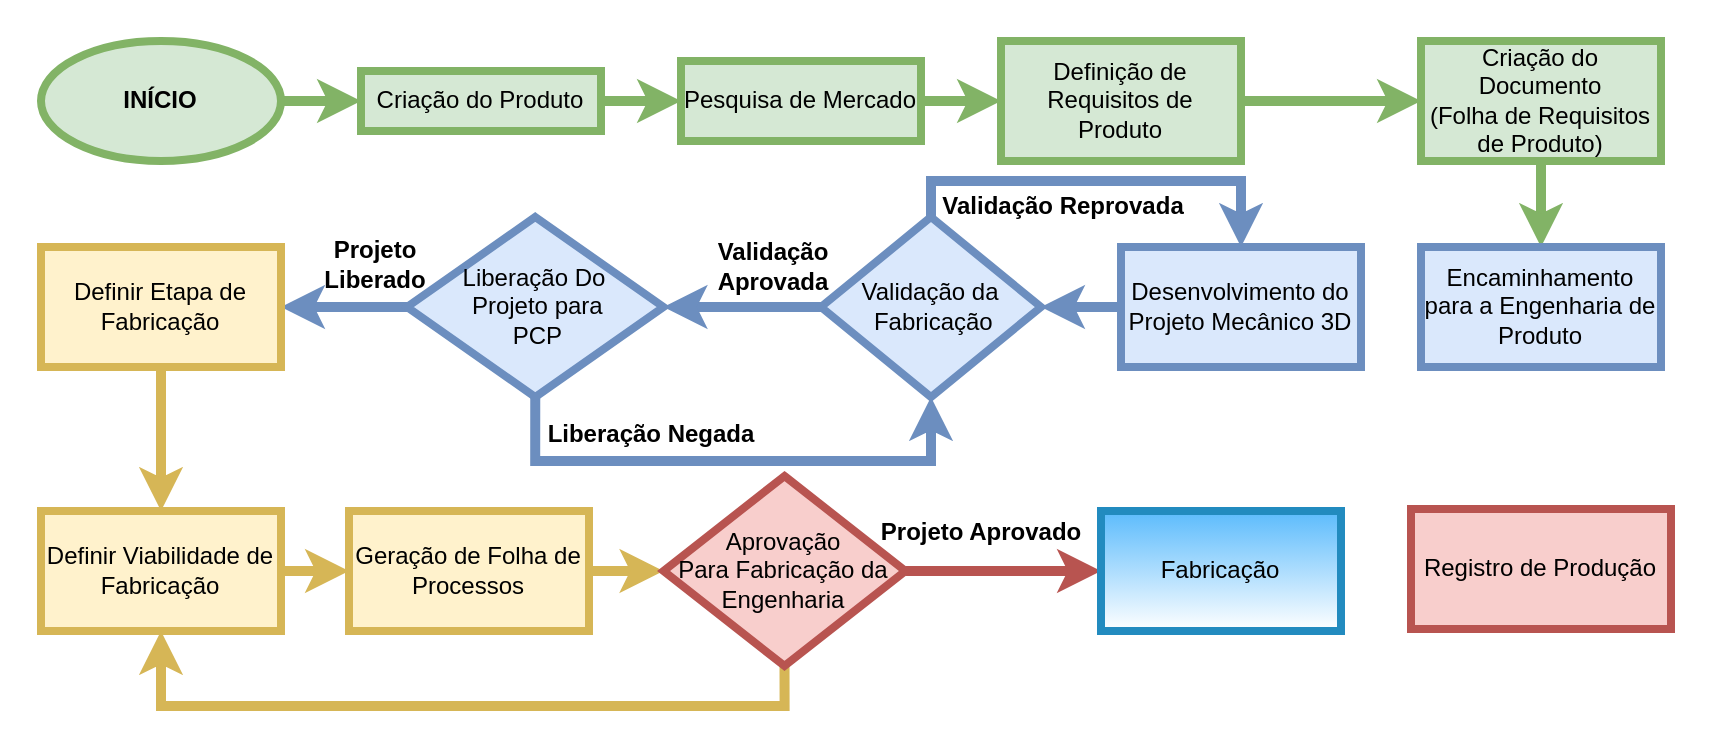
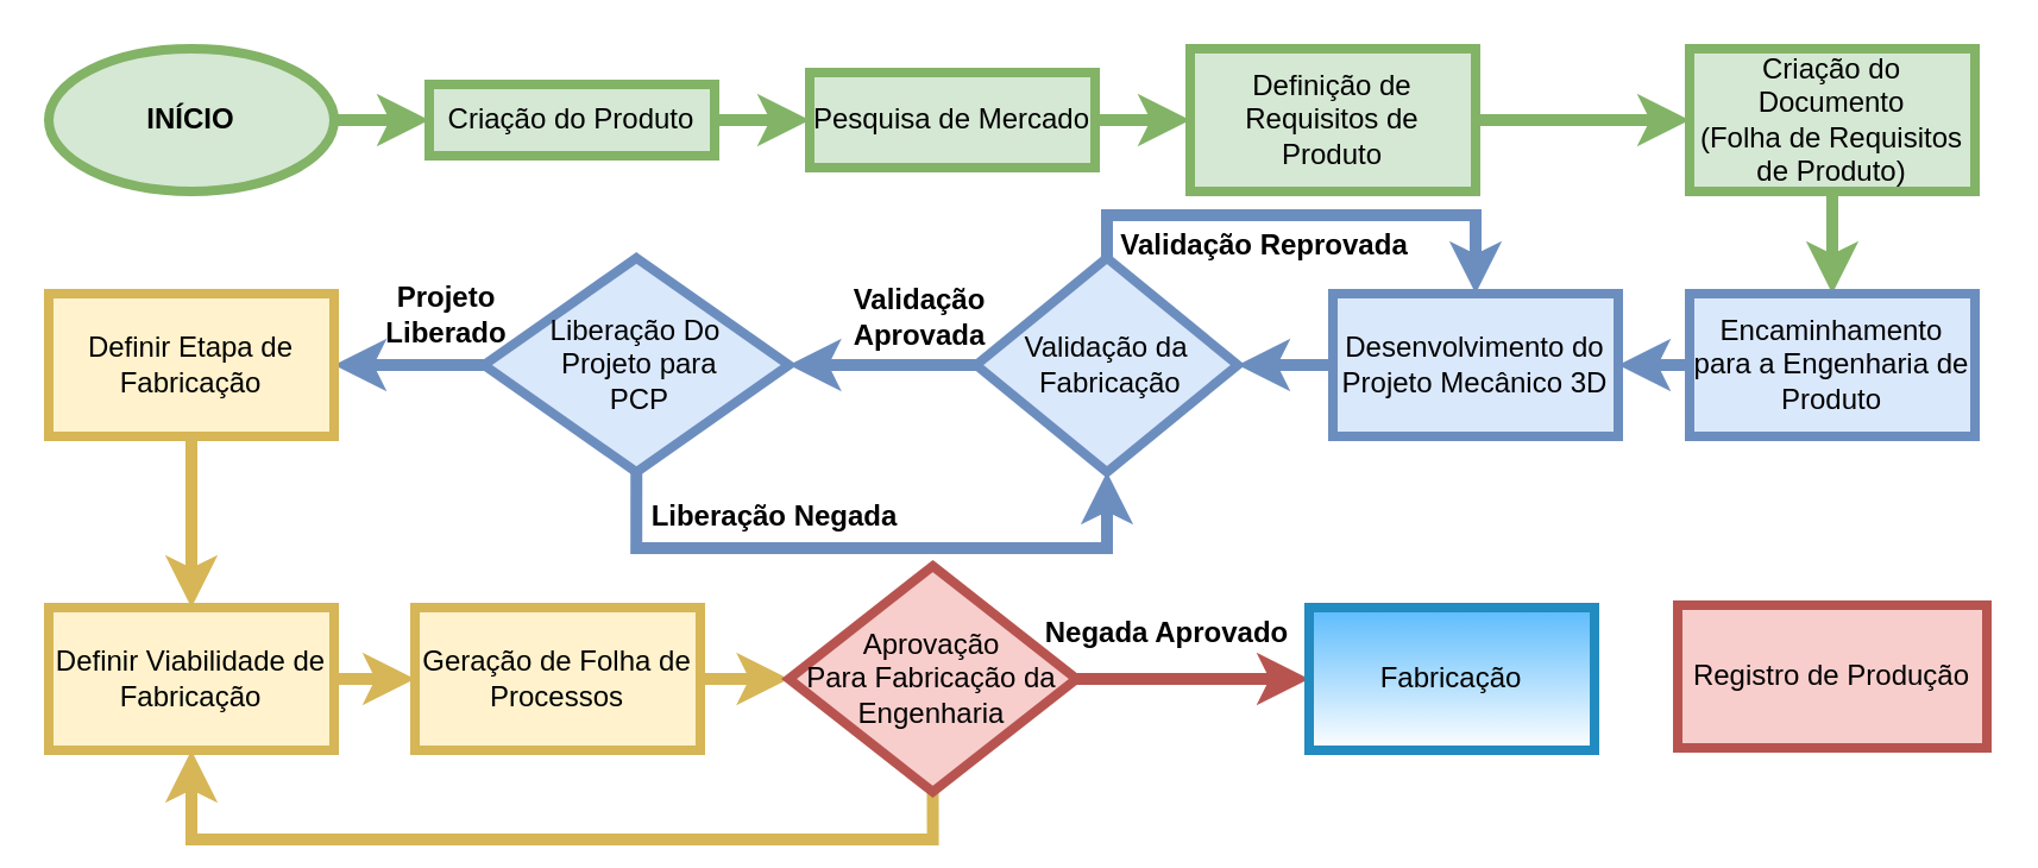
+ <mxCell id="12" value="" style="edgeStyle=orthogonalEdgeStyle;rounded=0;orthogonalLoop=1;jettySize=auto;html=1;fillColor=#dae8fc;strokeColor=#6c8ebf;strokeWidth=5;" edge="1" parent="1" source="13" target="15"><mxGeometry relative="1" as="geometry" /></mxCell>
- <mxCell id="34" value="&lt;b&gt;Projeto Aprovado&lt;/b&gt;" style="text;html=1;align=center;verticalAlign=middle;resizable=0;points=[];autosize=1;strokeColor=none;fillColor=none;" vertex="1" parent="1"><mxGeometry x="430" y="256" width="120" height="20" as="geometry" /></mxCell>
+ <mxCell id="34" value="&lt;b&gt;Negada Aprovado&lt;/b&gt;" style="text;html=1;align=center;verticalAlign=middle;resizable=0;points=[];autosize=1;strokeColor=none;fillColor=none;" vertex="1" parent="1"><mxGeometry x="430" y="256" width="120" height="20" as="geometry" /></mxCell>
